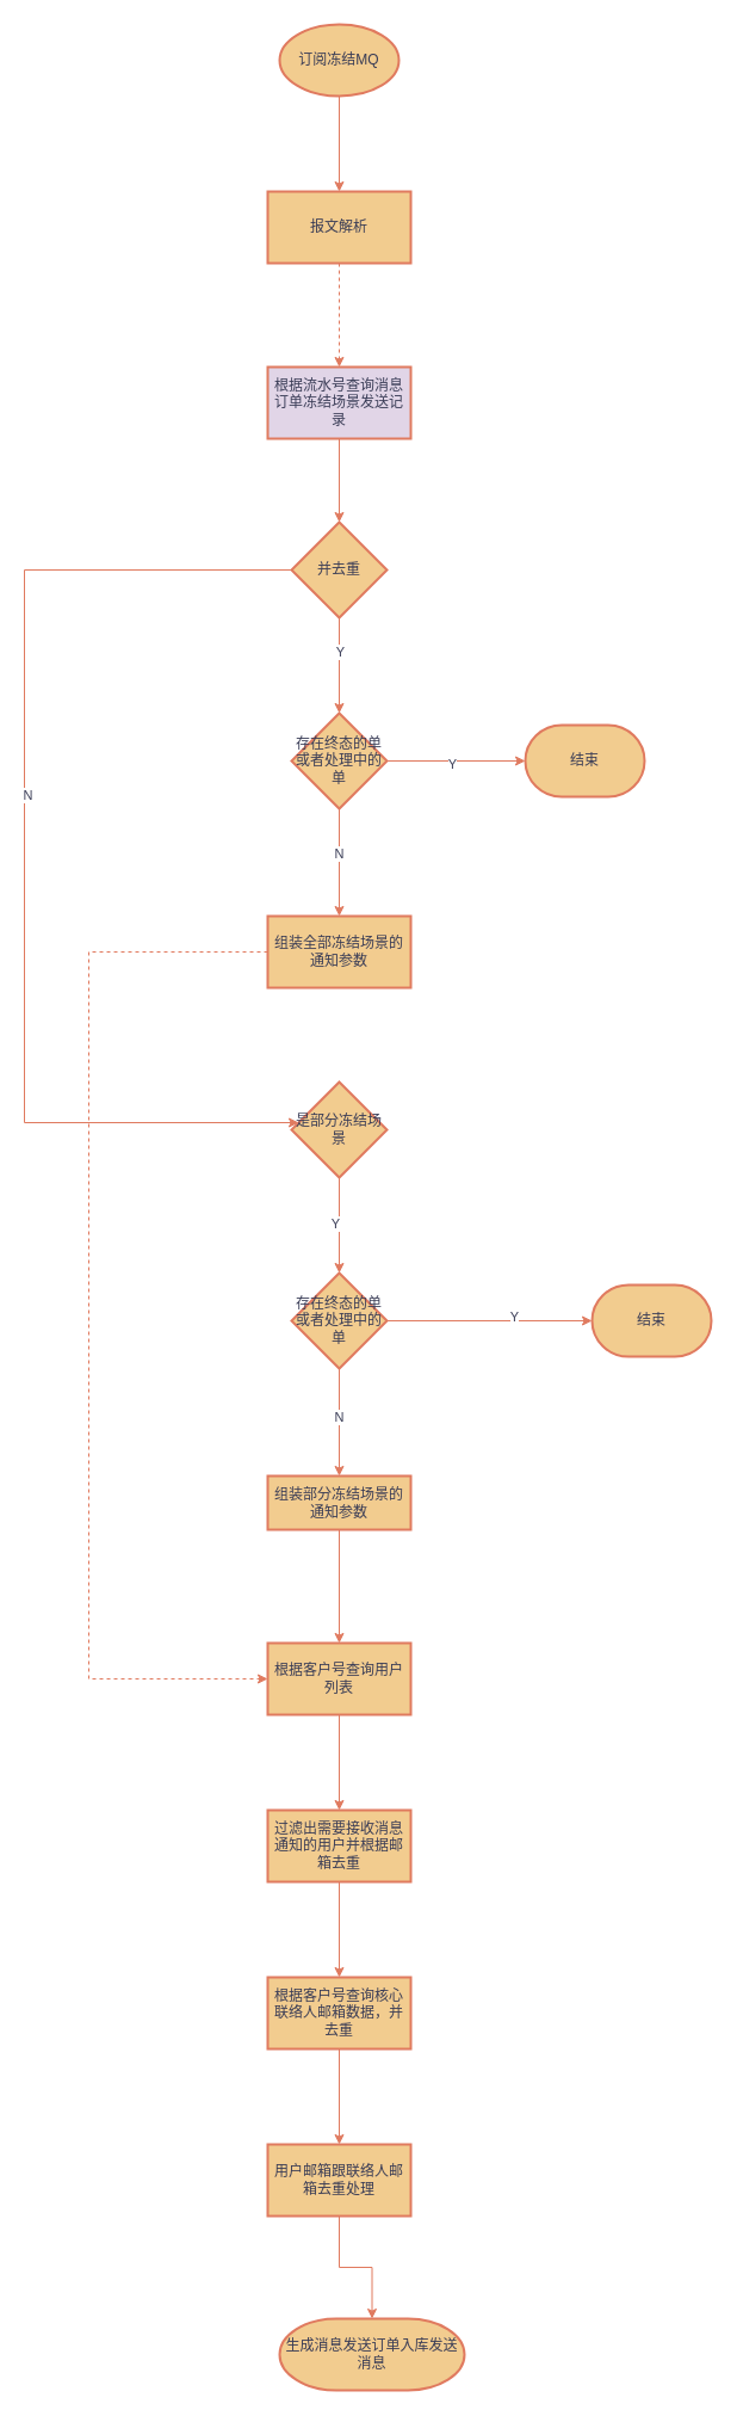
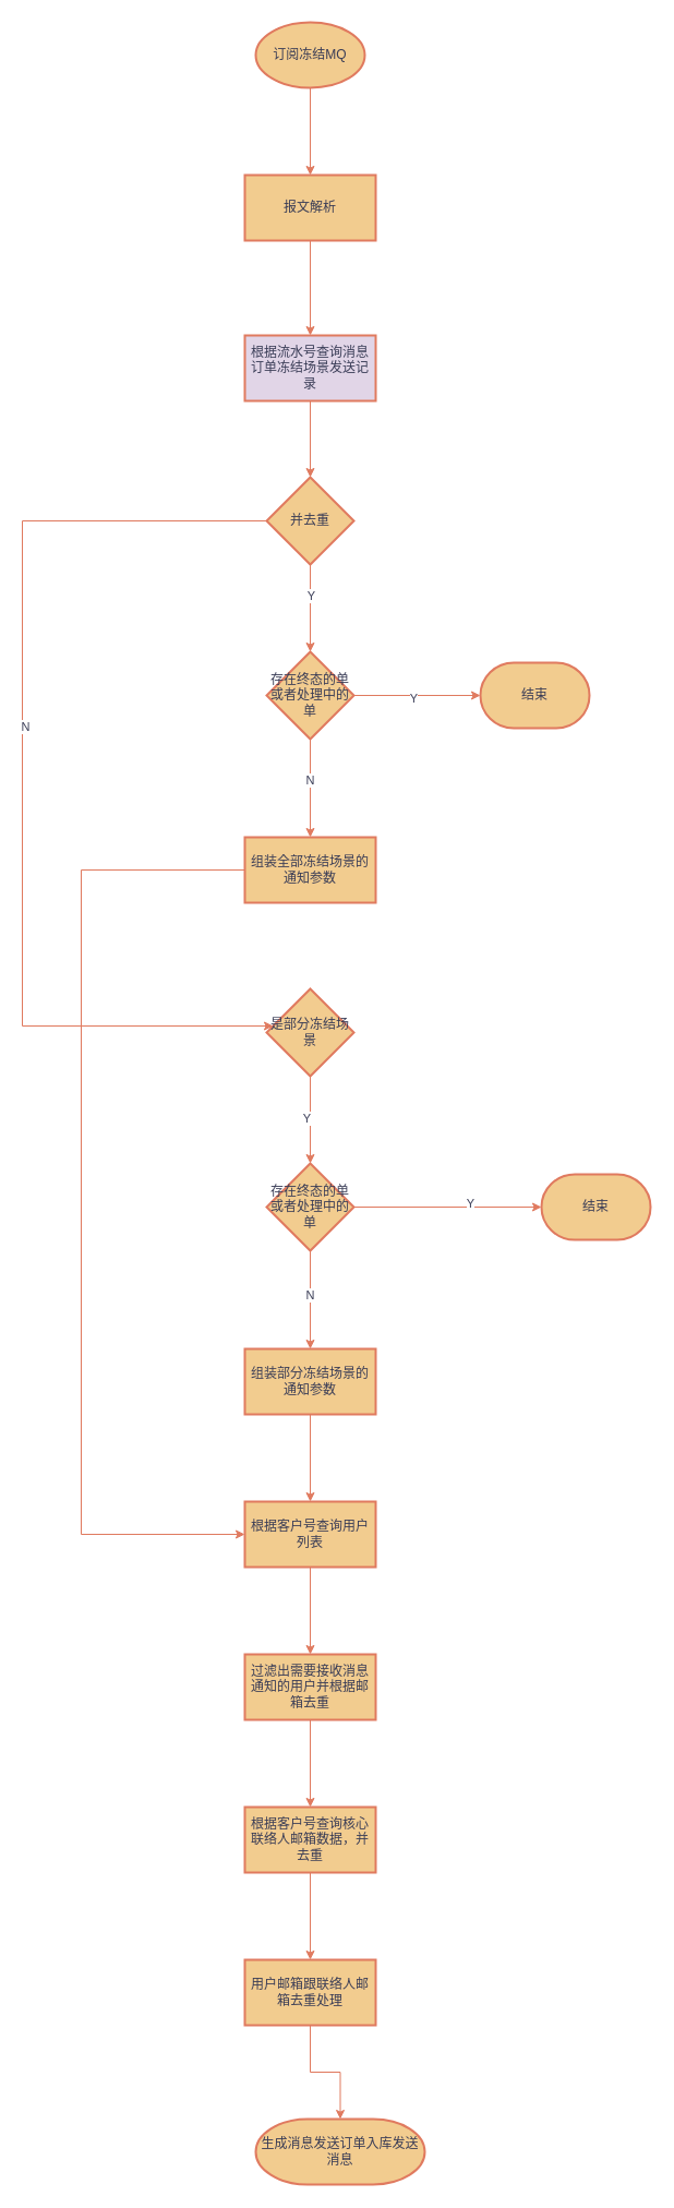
- <mxCell id="6" style="edgeStyle=orthogonalEdgeStyle;rounded=0;orthogonalLoop=1;jettySize=auto;html=1;exitX=0.5;exitY=1;exitDx=0;exitDy=0;strokeColor=#E07A5F;fontColor=#393C56;fillColor=#F2CC8F;dashed=1;" edge="1" parent="1" source="7" target="5"><mxGeometry relative="1" as="geometry" /></mxCell>
+ <mxCell id="6" style="edgeStyle=orthogonalEdgeStyle;rounded=0;orthogonalLoop=1;jettySize=auto;html=1;exitX=0.5;exitY=1;exitDx=0;exitDy=0;strokeColor=#E07A5F;fontColor=#393C56;fillColor=#F2CC8F;" edge="1" parent="1" source="7" target="5"><mxGeometry relative="1" as="geometry" /></mxCell>
- <mxCell id="19" style="edgeStyle=orthogonalEdgeStyle;rounded=0;orthogonalLoop=1;jettySize=auto;html=1;exitX=0;exitY=0.5;exitDx=0;exitDy=0;entryX=0;entryY=0.5;entryDx=0;entryDy=0;strokeColor=#E07A5F;fontColor=#393C56;fillColor=#F2CC8F;dashed=1;" edge="1" parent="1" source="20" target="33"><mxGeometry relative="1" as="geometry"><Array as="points"><mxPoint x="74" y="797" /><mxPoint x="74" y="1406" /></Array></mxGeometry></mxCell>
+ <mxCell id="19" style="edgeStyle=orthogonalEdgeStyle;rounded=0;orthogonalLoop=1;jettySize=auto;html=1;exitX=0;exitY=0.5;exitDx=0;exitDy=0;entryX=0;entryY=0.5;entryDx=0;entryDy=0;strokeColor=#E07A5F;fontColor=#393C56;fillColor=#F2CC8F;" edge="1" parent="1" source="20" target="33"><mxGeometry relative="1" as="geometry"><Array as="points"><mxPoint x="74" y="797" /><mxPoint x="74" y="1406" /></Array></mxGeometry></mxCell>
- <mxCell id="31" value="组装部分冻结场景的通知参数" style="whiteSpace=wrap;html=1;fillColor=#F2CC8F;strokeColor=#E07A5F;fontColor=#393C56;strokeWidth=2;" vertex="1" parent="1"><mxGeometry x="224" y="1236" width="120" height="45" as="geometry" /></mxCell>
+ <mxCell id="31" value="组装部分冻结场景的通知参数" style="whiteSpace=wrap;html=1;fillColor=#F2CC8F;strokeColor=#E07A5F;fontColor=#393C56;strokeWidth=2;" vertex="1" parent="1"><mxGeometry x="224" y="1236" width="120" height="60" as="geometry" /></mxCell>
